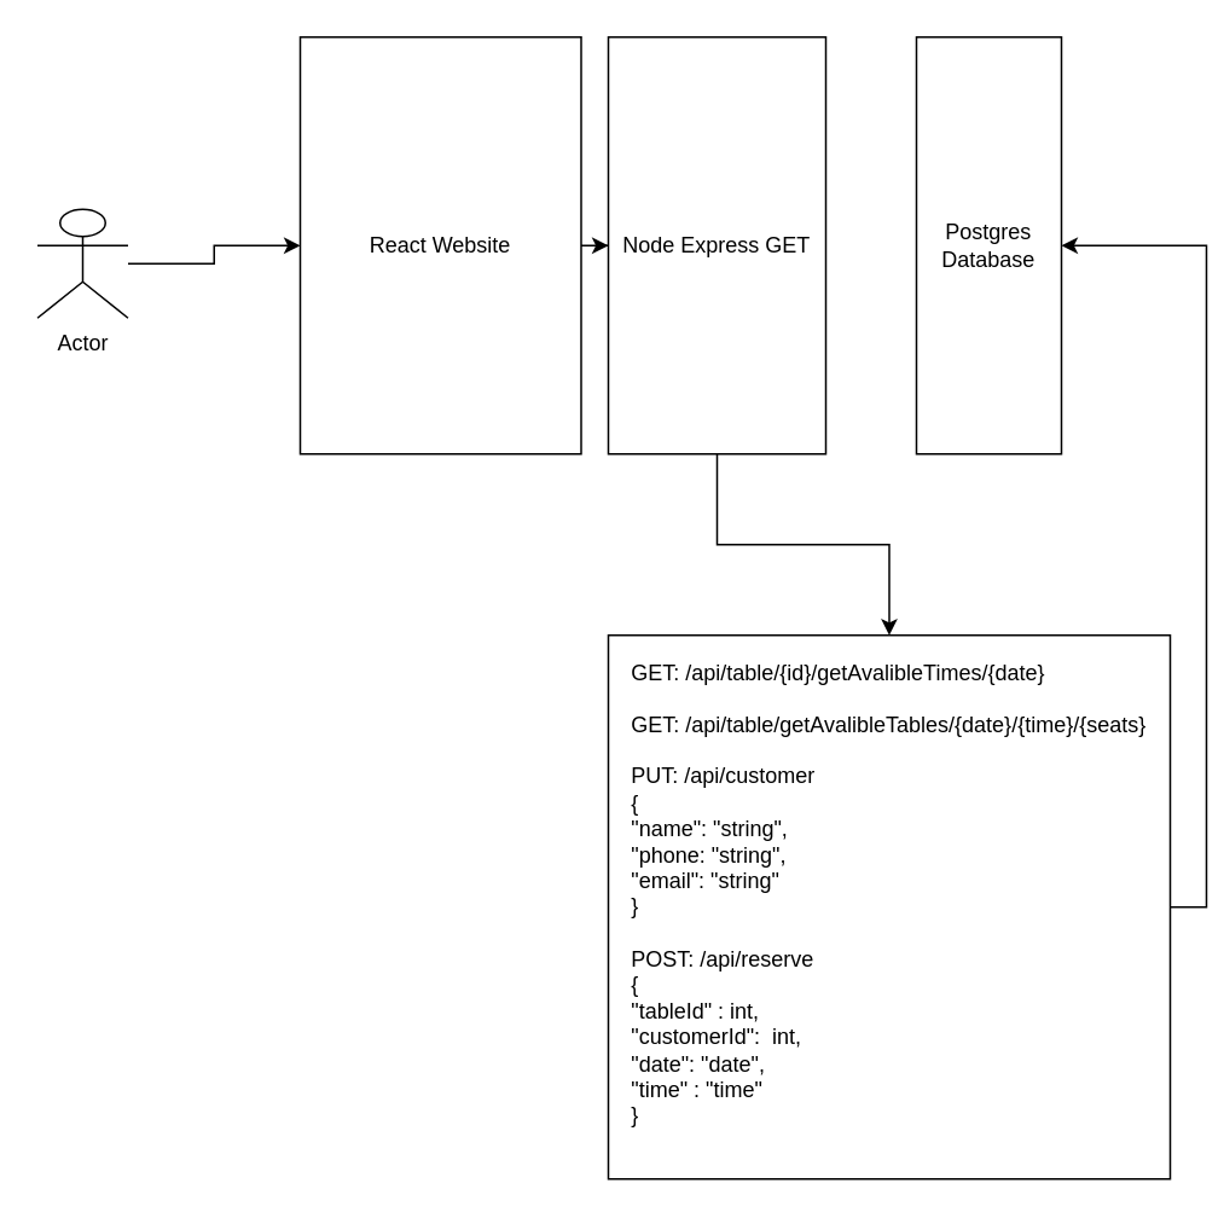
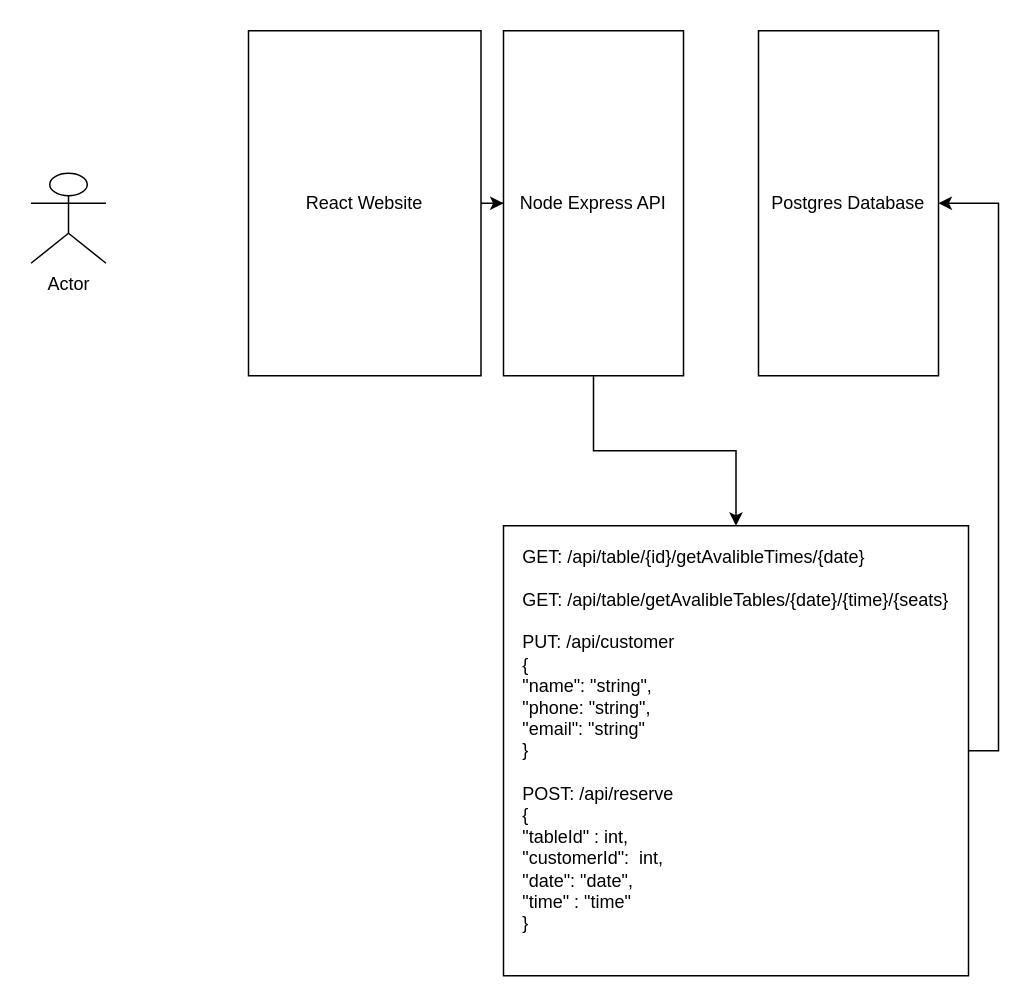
- <mxCell id="5" value="Node Express GET" style="rounded=0;whiteSpace=wrap;html=1;" vertex="1" parent="1"><mxGeometry x="335" y="20" width="120" height="230" as="geometry" /></mxCell>
+ <mxCell id="5" value="Node Express API" style="rounded=0;whiteSpace=wrap;html=1;" vertex="1" parent="1"><mxGeometry x="335" y="20" width="120" height="230" as="geometry" /></mxCell>
- <mxCell id="6" value="Postgres Database" style="rounded=0;whiteSpace=wrap;html=1;" vertex="1" parent="1"><mxGeometry x="505" y="20" width="80" height="230" as="geometry" /></mxCell>
+ <mxCell id="6" value="Postgres Database" style="rounded=0;whiteSpace=wrap;html=1;" vertex="1" parent="1"><mxGeometry x="505" y="20" width="120" height="230" as="geometry" /></mxCell>
- <mxCell id="9" style="edgeStyle=orthogonalEdgeStyle;rounded=0;orthogonalLoop=1;jettySize=auto;html=1;entryX=0;entryY=0.5;entryDx=0;entryDy=0;" edge="1" parent="1" source="10" target="3"><mxGeometry relative="1" as="geometry" /></mxCell>
